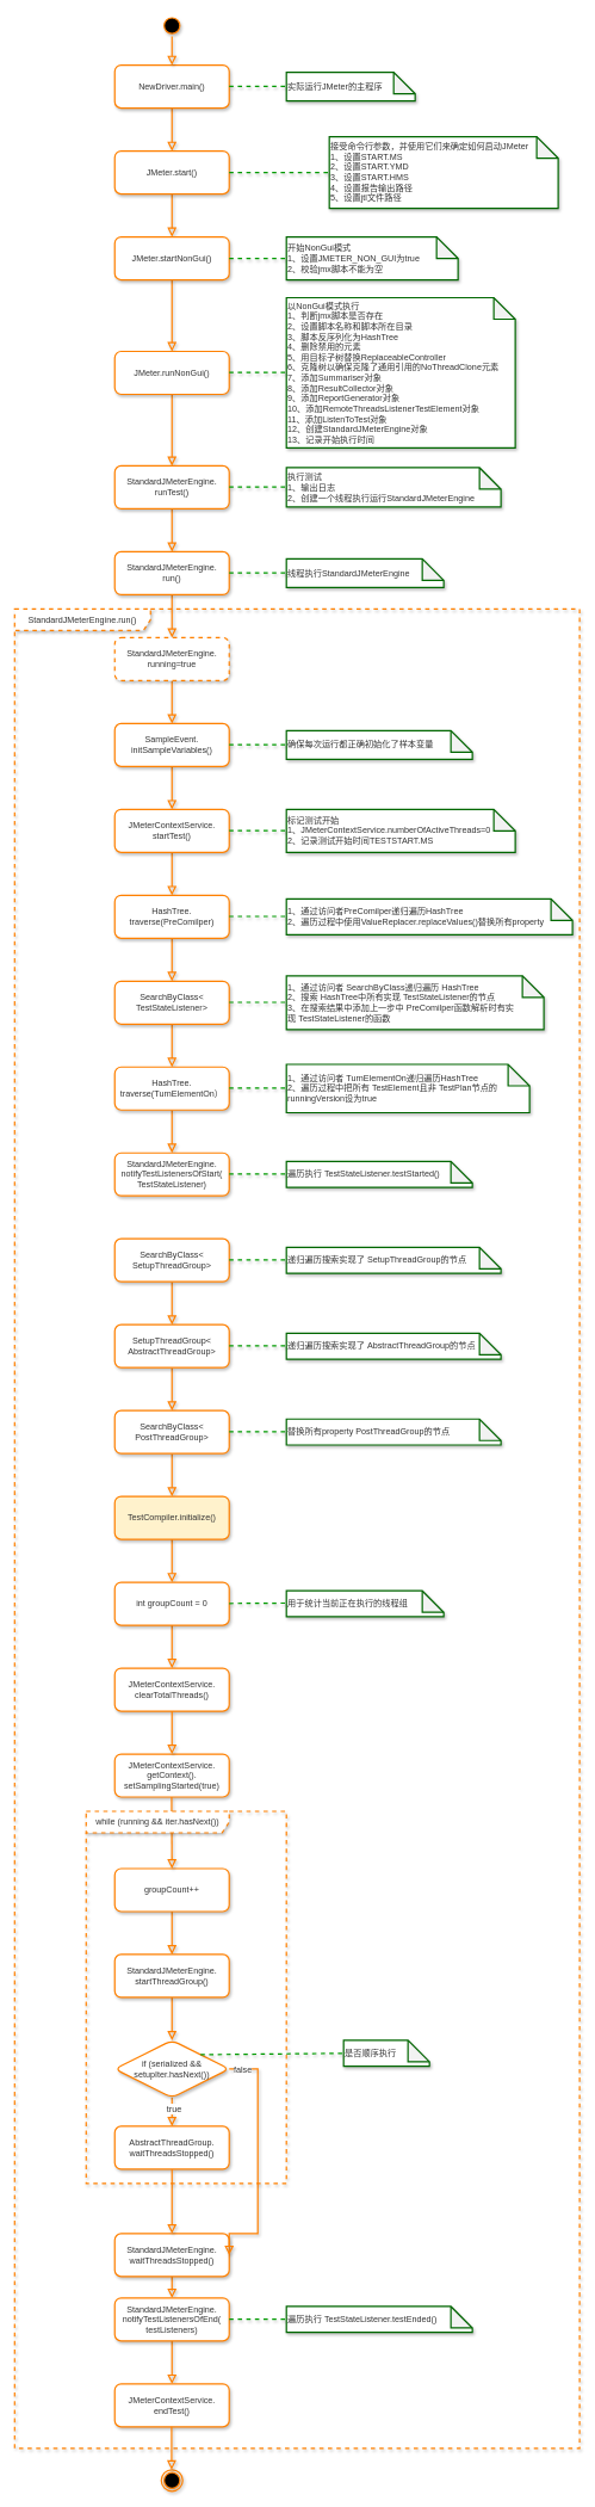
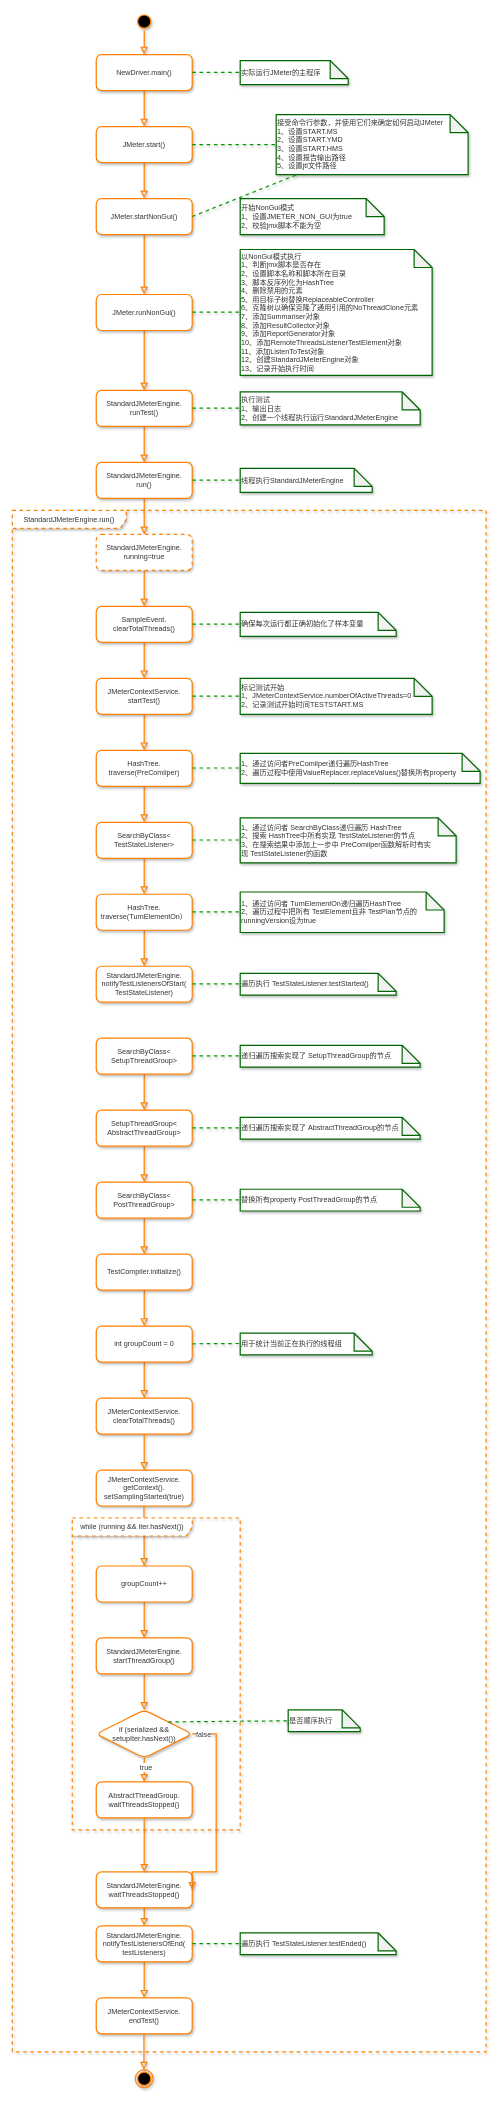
- <mxCell id="65" value="" style="endArrow=none;dashed=1;html=1;shadow=1;labelBackgroundColor=none;strokeWidth=2;entryX=0;entryY=0.5;entryDx=0;entryDy=0;entryPerimeter=0;exitX=1;exitY=0.5;exitDx=0;exitDy=0;strokeColor=#009900;fontColor=#333333;" parent="1" source="8" target="55" edge="1"><mxGeometry width="50" height="50" relative="1" as="geometry"><mxPoint x="330" y="360" as="sourcePoint" /><mxPoint x="330" y="440" as="targetPoint" /></mxGeometry></mxCell>
+ <mxCell id="65" value="" style="endArrow=none;dashed=1;html=1;shadow=1;labelBackgroundColor=none;strokeWidth=2;exitX=1;exitY=0.5;exitDx=0;exitDy=0;strokeColor=#009900;fontColor=#333333;" parent="1" source="8" target="52" edge="1"><mxGeometry width="50" height="50" relative="1" as="geometry"><mxPoint x="330" y="360" as="sourcePoint" /><mxPoint x="330" y="440" as="targetPoint" /></mxGeometry></mxCell>
- <mxCell id="18" value="&lt;div&gt;SampleEvent.&lt;/div&gt;&lt;div&gt;initSampleVariables()&lt;/div&gt;" style="rounded=1;whiteSpace=wrap;html=1;shadow=1;strokeWidth=2;strokeColor=#FF8000;fontColor=#333333;" parent="1" vertex="1"><mxGeometry x="160" y="1010" width="160" height="60" as="geometry" /></mxCell>
+ <mxCell id="18" value="&lt;div&gt;SampleEvent.&lt;/div&gt;&lt;div&gt;clearTotalThreads()&lt;/div&gt;" style="rounded=1;whiteSpace=wrap;html=1;shadow=1;strokeWidth=2;strokeColor=#FF8000;fontColor=#333333;" parent="1" vertex="1"><mxGeometry x="160" y="1010" width="160" height="60" as="geometry" /></mxCell>
- <mxCell id="35" value="TestCompiler.initialize()" style="rounded=1;whiteSpace=wrap;html=1;shadow=1;strokeWidth=2;strokeColor=#FF8000;fontColor=#333333;fillColor=#fff2cc;" parent="1" vertex="1"><mxGeometry x="160" y="2090" width="160" height="60" as="geometry" /></mxCell>
+ <mxCell id="35" value="TestCompiler.initialize()" style="rounded=1;whiteSpace=wrap;html=1;shadow=1;strokeWidth=2;strokeColor=#FF8000;fontColor=#333333;" parent="1" vertex="1"><mxGeometry x="160" y="2090" width="160" height="60" as="geometry" /></mxCell>
